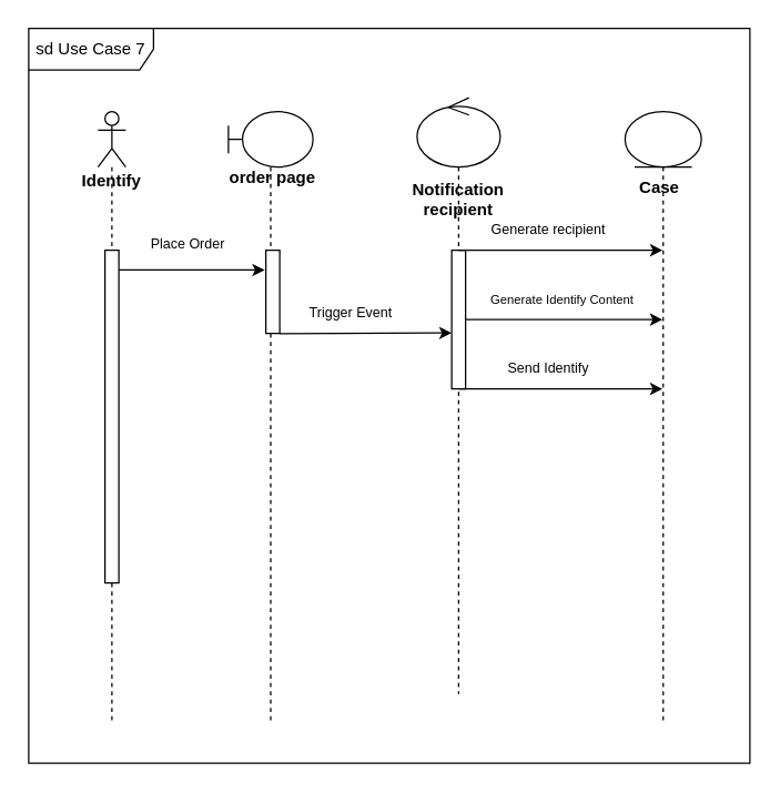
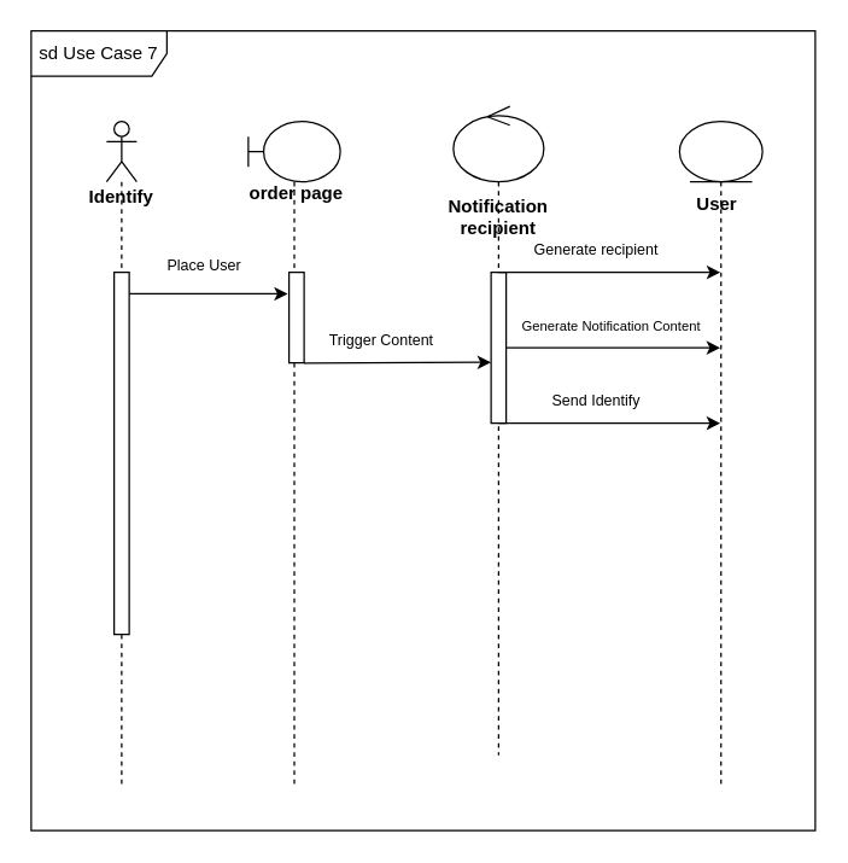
- <mxCell id="11" value="&lt;b&gt;&lt;font style=&quot;font-size: 12px;&quot;&gt;Case&lt;/font&gt;&lt;/b&gt;" style="text;html=1;strokeColor=none;fillColor=none;align=center;verticalAlign=middle;whiteSpace=wrap;rounded=0;" vertex="1" parent="10"><mxGeometry x="-5" y="40" width="60" height="30" as="geometry" /></mxCell>
+ <mxCell id="11" value="&lt;b&gt;&lt;font style=&quot;font-size: 12px;&quot;&gt;User&lt;/font&gt;&lt;/b&gt;" style="text;html=1;strokeColor=none;fillColor=none;align=center;verticalAlign=middle;whiteSpace=wrap;rounded=0;" vertex="1" parent="10"><mxGeometry x="-5" y="40" width="60" height="30" as="geometry" /></mxCell>
- <mxCell id="18" value="&lt;font style=&quot;font-size: 10px;&quot;&gt;Place Order&lt;/font&gt;" style="text;html=1;strokeColor=none;fillColor=none;align=center;verticalAlign=middle;whiteSpace=wrap;rounded=0;" vertex="1" parent="1"><mxGeometry x="100" y="170" width="70" height="10" as="geometry" /></mxCell>
+ <mxCell id="18" value="&lt;font style=&quot;font-size: 10px;&quot;&gt;Place User&lt;/font&gt;" style="text;html=1;strokeColor=none;fillColor=none;align=center;verticalAlign=middle;whiteSpace=wrap;rounded=0;" vertex="1" parent="1"><mxGeometry x="100" y="170" width="70" height="10" as="geometry" /></mxCell>
- <mxCell id="21" value="&lt;font style=&quot;font-size: 9px;&quot;&gt;Generate Identify Content&lt;/font&gt;" style="text;html=1;strokeColor=none;fillColor=none;align=center;verticalAlign=middle;whiteSpace=wrap;rounded=0;fontSize=10;" vertex="1" parent="1"><mxGeometry x="340" y="200" width="130" height="30" as="geometry" /></mxCell>
+ <mxCell id="21" value="&lt;font style=&quot;font-size: 9px;&quot;&gt;Generate Notification Content&lt;/font&gt;" style="text;html=1;strokeColor=none;fillColor=none;align=center;verticalAlign=middle;whiteSpace=wrap;rounded=0;fontSize=10;" vertex="1" parent="1"><mxGeometry x="340" y="200" width="130" height="30" as="geometry" /></mxCell>
- <mxCell id="19" value="Trigger Event" style="text;html=1;strokeColor=none;fillColor=none;align=center;verticalAlign=middle;whiteSpace=wrap;rounded=0;fontSize=10;" vertex="1" parent="1"><mxGeometry x="215" y="210" width="75" height="30" as="geometry" /></mxCell>
+ <mxCell id="19" value="Trigger Content" style="text;html=1;strokeColor=none;fillColor=none;align=center;verticalAlign=middle;whiteSpace=wrap;rounded=0;fontSize=10;" vertex="1" parent="1"><mxGeometry x="215" y="210" width="75" height="30" as="geometry" /></mxCell>
